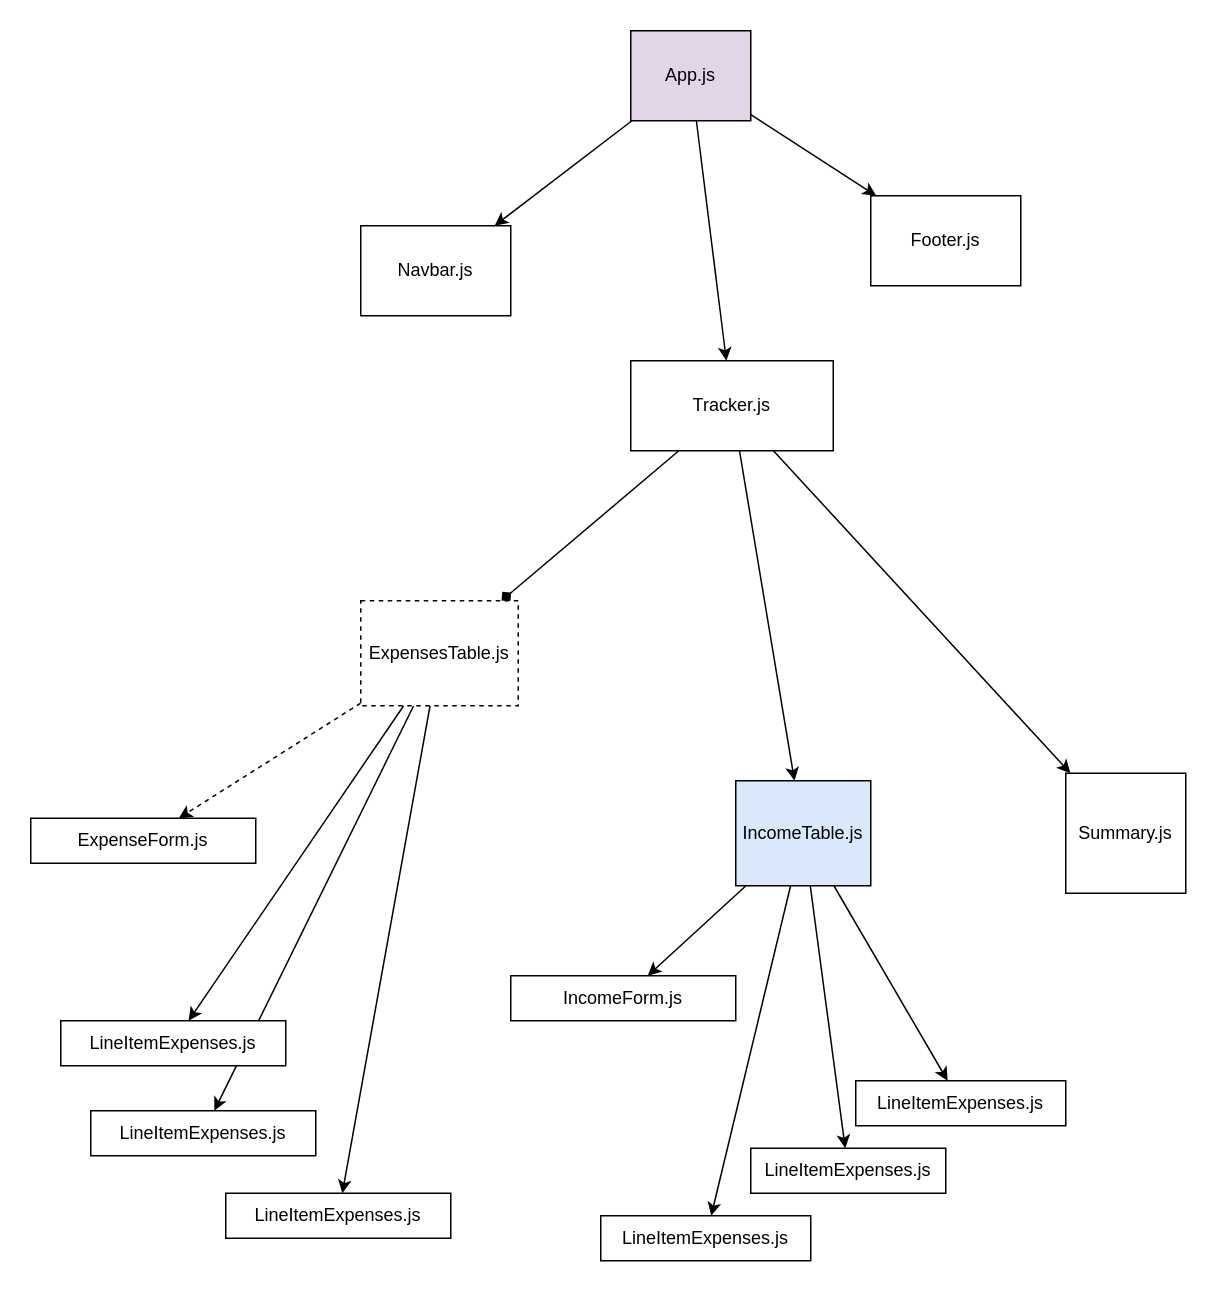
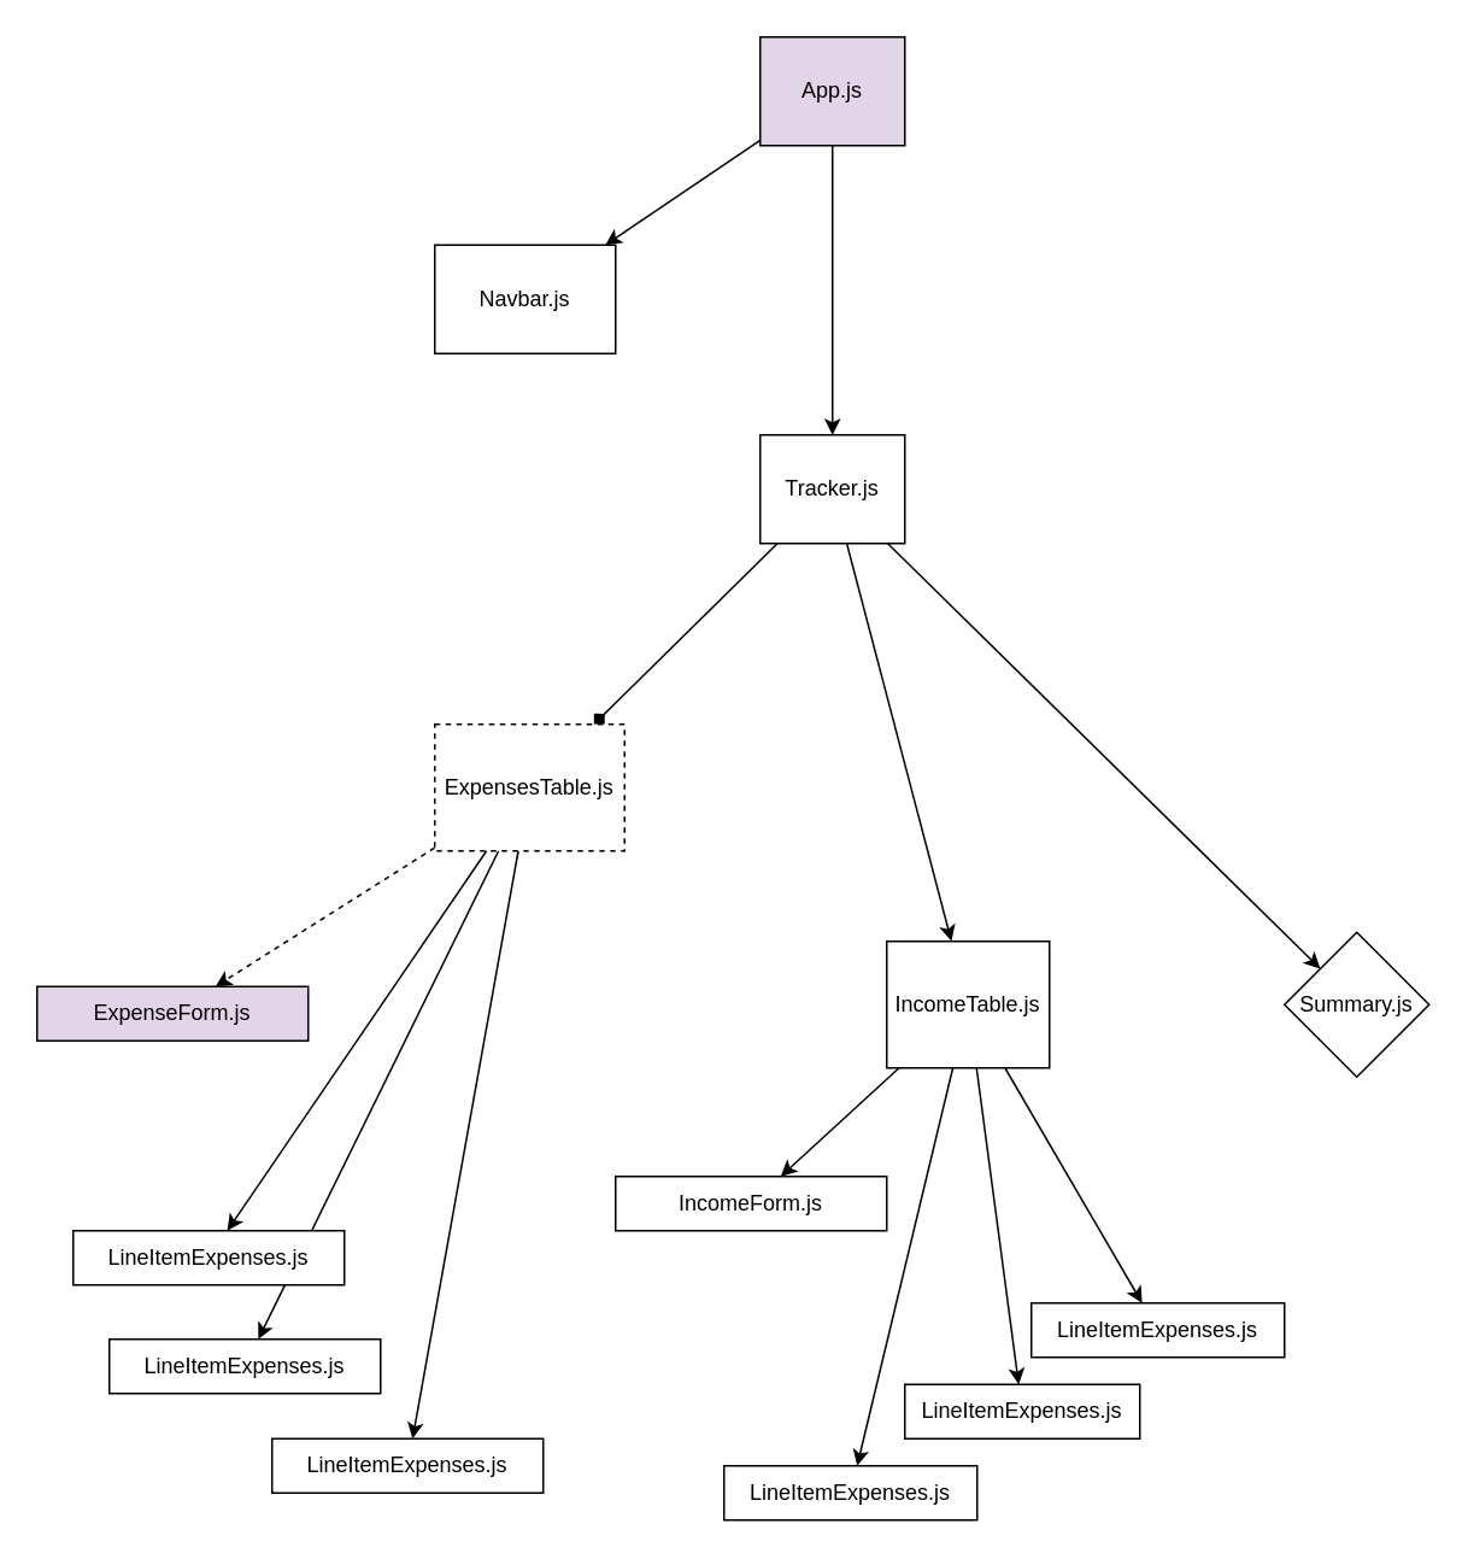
- <mxCell id="4" value="" style="edgeStyle=none;html=1;" edge="1" parent="1" source="5" target="30"><mxGeometry relative="1" as="geometry" /></mxCell>
- <mxCell id="30" value="Footer.js" style="whiteSpace=wrap;html=1;" vertex="1" parent="1"><mxGeometry x="580" y="130" width="100" height="60" as="geometry" /></mxCell>
- <mxCell id="6" value="Navbar.js" style="whiteSpace=wrap;html=1;" parent="1" vertex="1"><mxGeometry x="240" y="150" width="100" height="60" as="geometry" /></mxCell>
+ <mxCell id="6" value="Navbar.js" style="whiteSpace=wrap;html=1;" parent="1" vertex="1"><mxGeometry x="240" y="135" width="100" height="60" as="geometry" /></mxCell>
- <mxCell id="10" value="Tracker.js" style="whiteSpace=wrap;html=1;" parent="1" vertex="1"><mxGeometry x="420" y="240" width="135" height="60" as="geometry" /></mxCell>
+ <mxCell id="10" value="Tracker.js" style="whiteSpace=wrap;html=1;" parent="1" vertex="1"><mxGeometry x="420" y="240" width="80" height="60" as="geometry" /></mxCell>
- <mxCell id="23" value="IncomeTable.js" style="whiteSpace=wrap;html=1;fillColor=#dae8fc;" parent="1" vertex="1"><mxGeometry x="490" y="520" width="90" height="70" as="geometry" /></mxCell>
+ <mxCell id="23" value="IncomeTable.js" style="whiteSpace=wrap;html=1;" parent="1" vertex="1"><mxGeometry x="490" y="520" width="90" height="70" as="geometry" /></mxCell>
- <mxCell id="27" value="Summary.js" style="whiteSpace=wrap;html=1;rounded=0;" parent="1" vertex="1"><mxGeometry x="710" y="515" width="80" height="80" as="geometry" /></mxCell>
+ <mxCell id="27" value="Summary.js" style="rhombus;whiteSpace=wrap;html=1;" parent="1" vertex="1"><mxGeometry x="710" y="515" width="80" height="80" as="geometry" /></mxCell>
- <mxCell id="28" value="ExpenseForm.js" style="whiteSpace=wrap;html=1;" vertex="1" parent="1"><mxGeometry x="20" y="545" width="150" height="30" as="geometry" /></mxCell>
+ <mxCell id="28" value="ExpenseForm.js" style="whiteSpace=wrap;html=1;fillColor=#e1d5e7;" vertex="1" parent="1"><mxGeometry x="20" y="545" width="150" height="30" as="geometry" /></mxCell>
